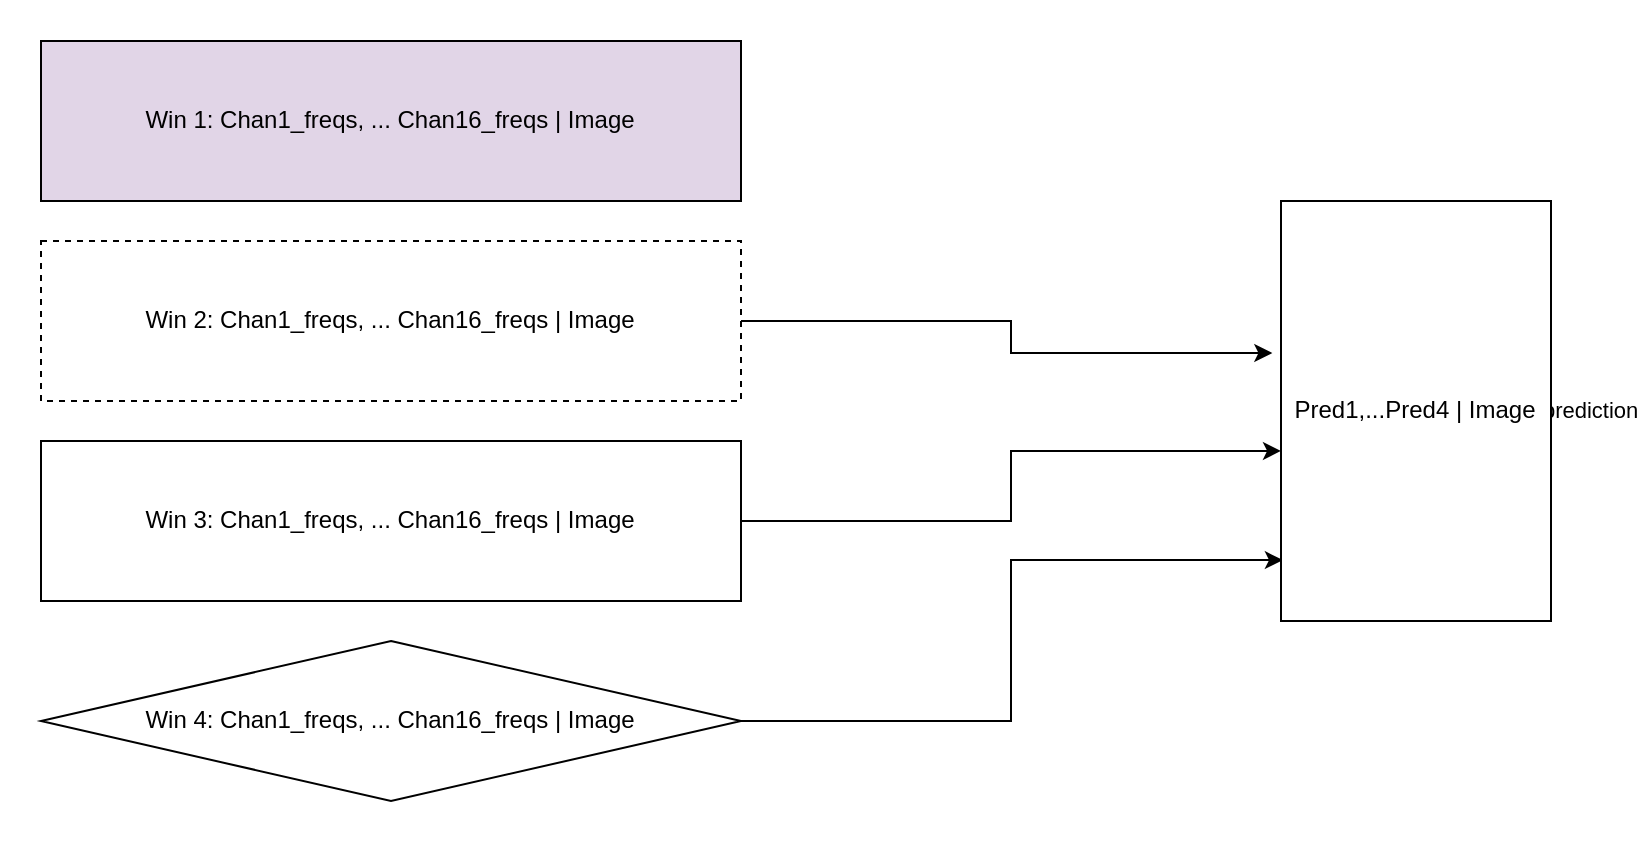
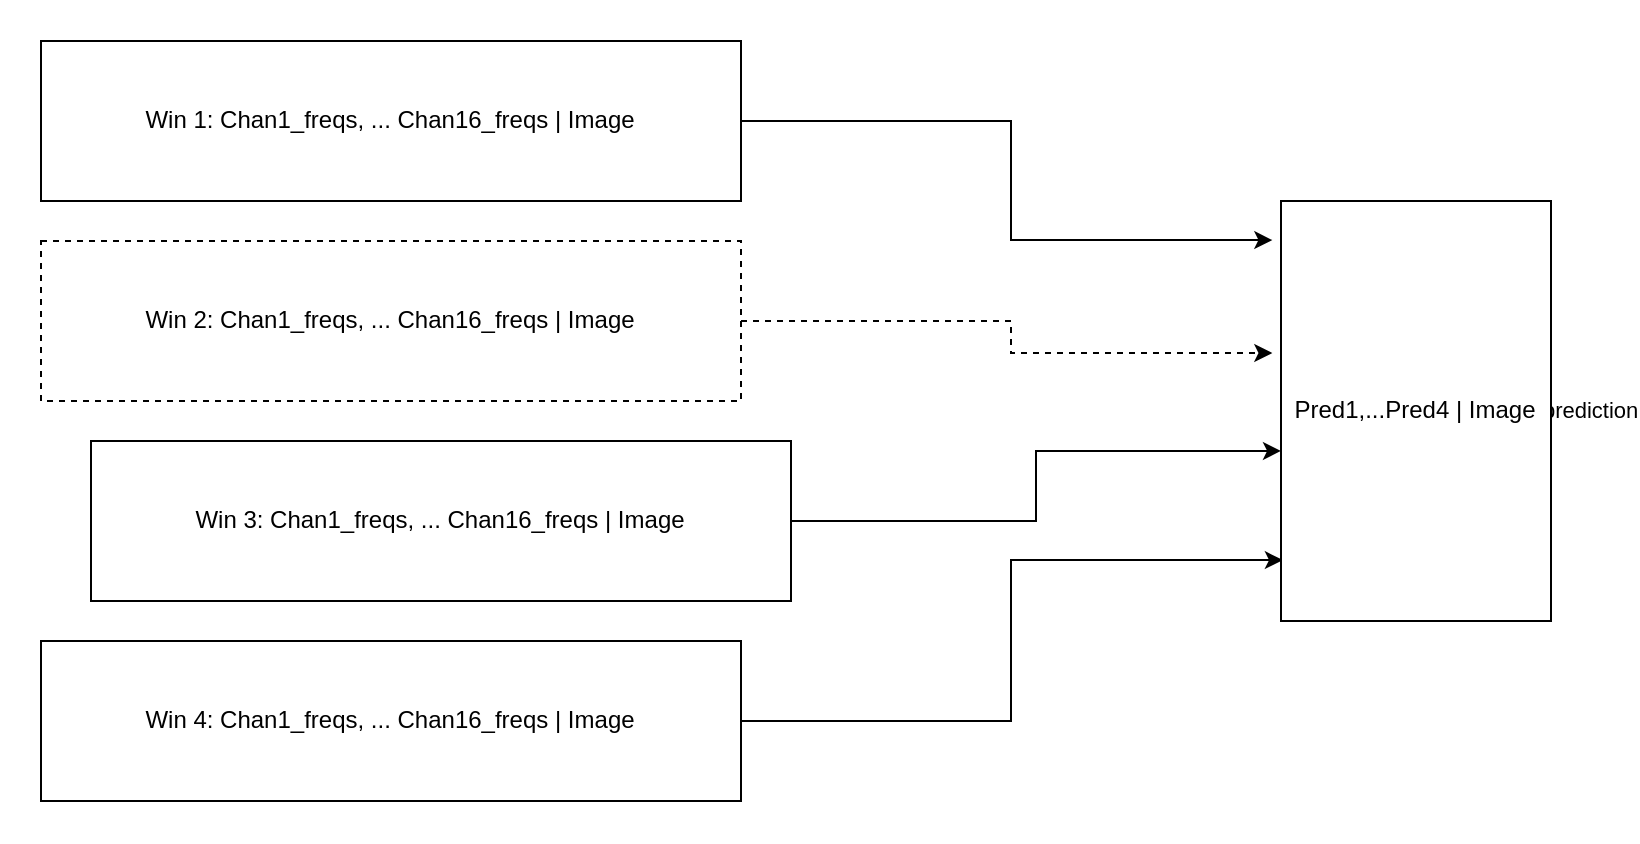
- <mxCell id="3" value="Win 1: Chan1_freqs, ... Chan16_freqs | Image" style="rounded=0;whiteSpace=wrap;html=1;fillColor=#e1d5e7;" vertex="1" parent="1"><mxGeometry x="20" y="20" width="350" height="80" as="geometry" /></mxCell>
+ <mxCell id="3" value="Win 1: Chan1_freqs, ... Chan16_freqs | Image" style="rounded=0;whiteSpace=wrap;html=1;" vertex="1" parent="1"><mxGeometry x="20" y="20" width="350" height="80" as="geometry" /></mxCell>
+ <mxCell id="2" style="edgeStyle=orthogonalEdgeStyle;rounded=0;orthogonalLoop=1;jettySize=auto;html=1;exitX=1;exitY=0.5;exitDx=0;exitDy=0;entryX=-0.032;entryY=0.093;entryDx=0;entryDy=0;entryPerimeter=0;" edge="1" parent="1" source="3" target="11"><mxGeometry relative="1" as="geometry" /></mxCell>
- <mxCell id="4" style="edgeStyle=orthogonalEdgeStyle;rounded=0;orthogonalLoop=1;jettySize=auto;html=1;exitX=1;exitY=0.5;exitDx=0;exitDy=0;entryX=-0.032;entryY=0.362;entryDx=0;entryDy=0;entryPerimeter=0;" edge="1" parent="1" source="5" target="11"><mxGeometry relative="1" as="geometry" /></mxCell>
+ <mxCell id="4" style="edgeStyle=orthogonalEdgeStyle;rounded=0;orthogonalLoop=1;jettySize=auto;html=1;exitX=1;exitY=0.5;exitDx=0;exitDy=0;entryX=-0.032;entryY=0.362;entryDx=0;entryDy=0;entryPerimeter=0;dashed=1;" edge="1" parent="1" source="5" target="11"><mxGeometry relative="1" as="geometry" /></mxCell>
- <mxCell id="7" value="Win 3: Chan1_freqs, ... Chan16_freqs | Image" style="rounded=0;whiteSpace=wrap;html=1;" vertex="1" parent="1"><mxGeometry x="20" y="220" width="350" height="80" as="geometry" /></mxCell>
+ <mxCell id="7" value="Win 3: Chan1_freqs, ... Chan16_freqs | Image" style="rounded=0;whiteSpace=wrap;html=1;" vertex="1" parent="1"><mxGeometry x="45" y="220" width="350" height="80" as="geometry" /></mxCell>
- <mxCell id="9" value="Win 4: Chan1_freqs, ... Chan16_freqs | Image" style="rhombus;whiteSpace=wrap;html=1;" vertex="1" parent="1"><mxGeometry x="20" y="320" width="350" height="80" as="geometry" /></mxCell>
+ <mxCell id="9" value="Win 4: Chan1_freqs, ... Chan16_freqs | Image" style="rounded=0;whiteSpace=wrap;html=1;" vertex="1" parent="1"><mxGeometry x="20" y="320" width="350" height="80" as="geometry" /></mxCell>
